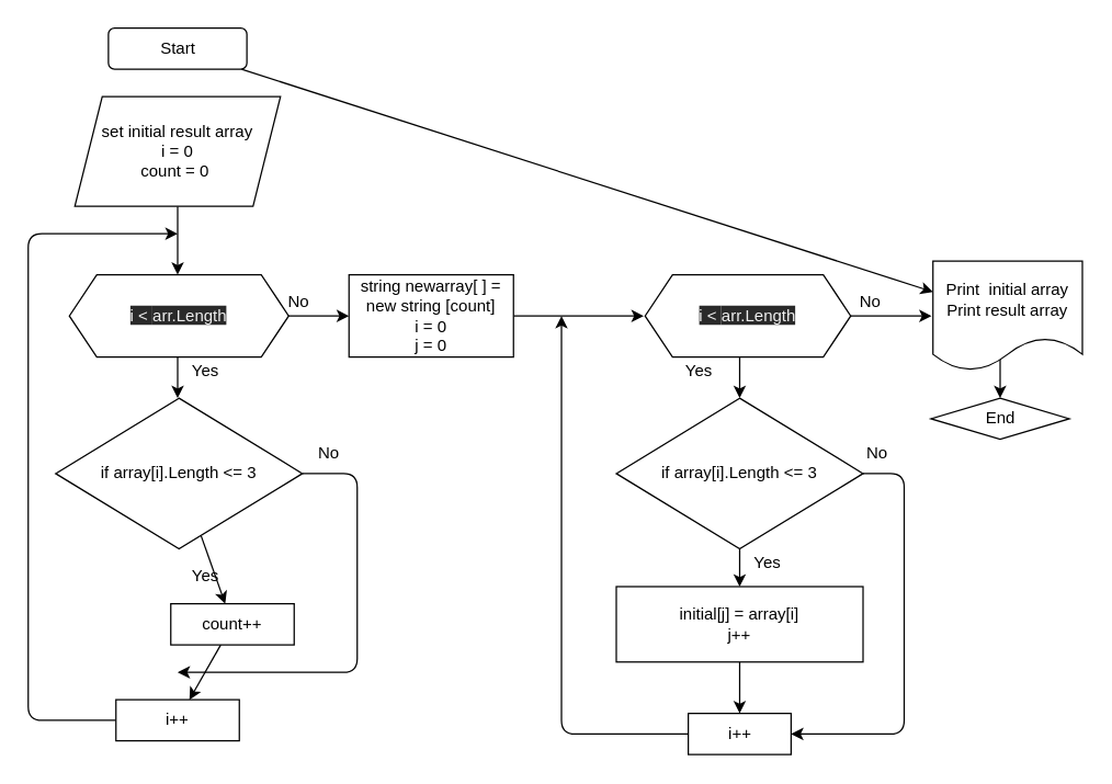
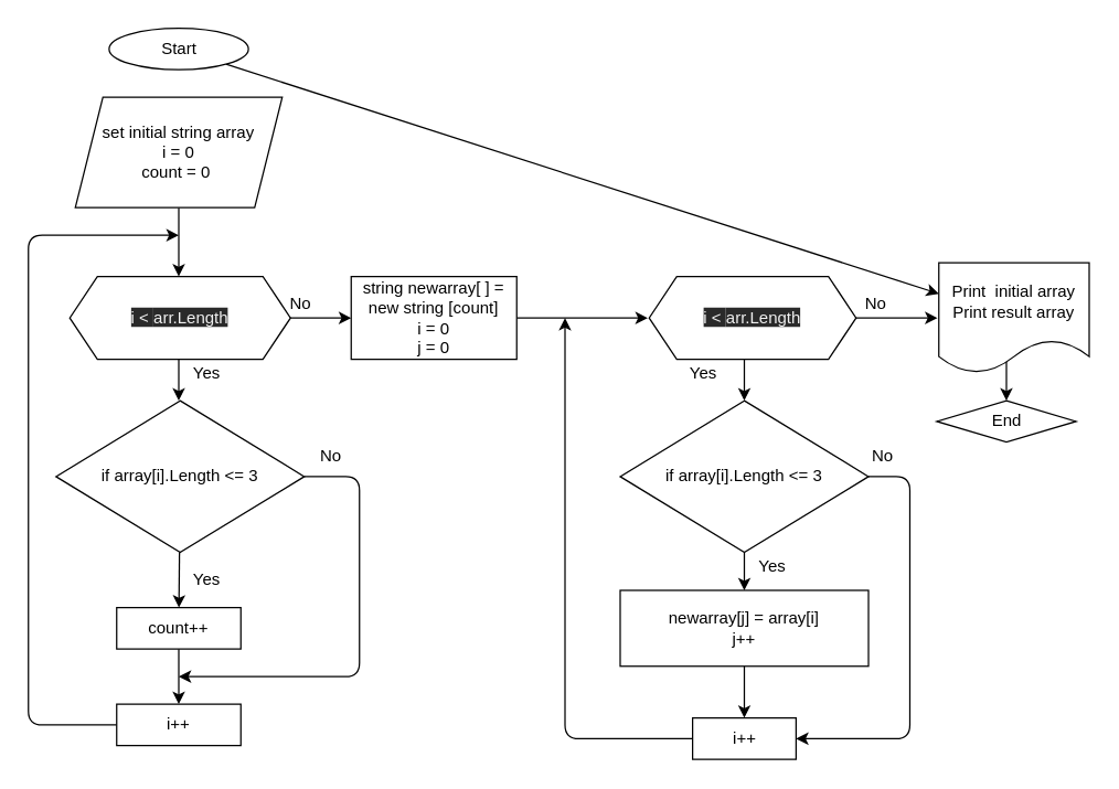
- <mxCell id="3" value="Start" style="rounded=1;whiteSpace=wrap;html=1;" parent="1" vertex="1"><mxGeometry x="78.5" y="20" width="101" height="30" as="geometry" /></mxCell>
+ <mxCell id="3" value="Start" style="ellipse;whiteSpace=wrap;html=1;" parent="1" vertex="1"><mxGeometry x="78.5" y="20" width="101" height="30" as="geometry" /></mxCell>
- <mxCell id="5" value="set initial result array&lt;br&gt;i = 0&lt;br&gt;count = 0&amp;nbsp;" style="shape=parallelogram;perimeter=parallelogramPerimeter;whiteSpace=wrap;html=1;fixedSize=1;" parent="1" vertex="1"><mxGeometry x="54" y="70" width="150" height="80" as="geometry" /></mxCell>
+ <mxCell id="5" value="set initial string array&lt;br&gt;i = 0&lt;br&gt;count = 0&amp;nbsp;" style="shape=parallelogram;perimeter=parallelogramPerimeter;whiteSpace=wrap;html=1;fixedSize=1;" parent="1" vertex="1"><mxGeometry x="54" y="70" width="150" height="80" as="geometry" /></mxCell>
- <mxCell id="14" value="count++" style="whiteSpace=wrap;html=1;" parent="1" vertex="1"><mxGeometry x="124" y="440" width="90" height="30" as="geometry" /></mxCell>
+ <mxCell id="14" value="count++" style="whiteSpace=wrap;html=1;" parent="1" vertex="1"><mxGeometry x="84" y="440" width="90" height="30" as="geometry" /></mxCell>
- <mxCell id="28" value="initial[j] = array[i]&lt;br&gt;j++" style="whiteSpace=wrap;html=1;" parent="1" vertex="1"><mxGeometry x="449" y="427.5" width="180" height="55" as="geometry" /></mxCell>
+ <mxCell id="28" value="newarray[j] = array[i]&lt;br&gt;j++" style="whiteSpace=wrap;html=1;" parent="1" vertex="1"><mxGeometry x="449" y="427.5" width="180" height="55" as="geometry" /></mxCell>
